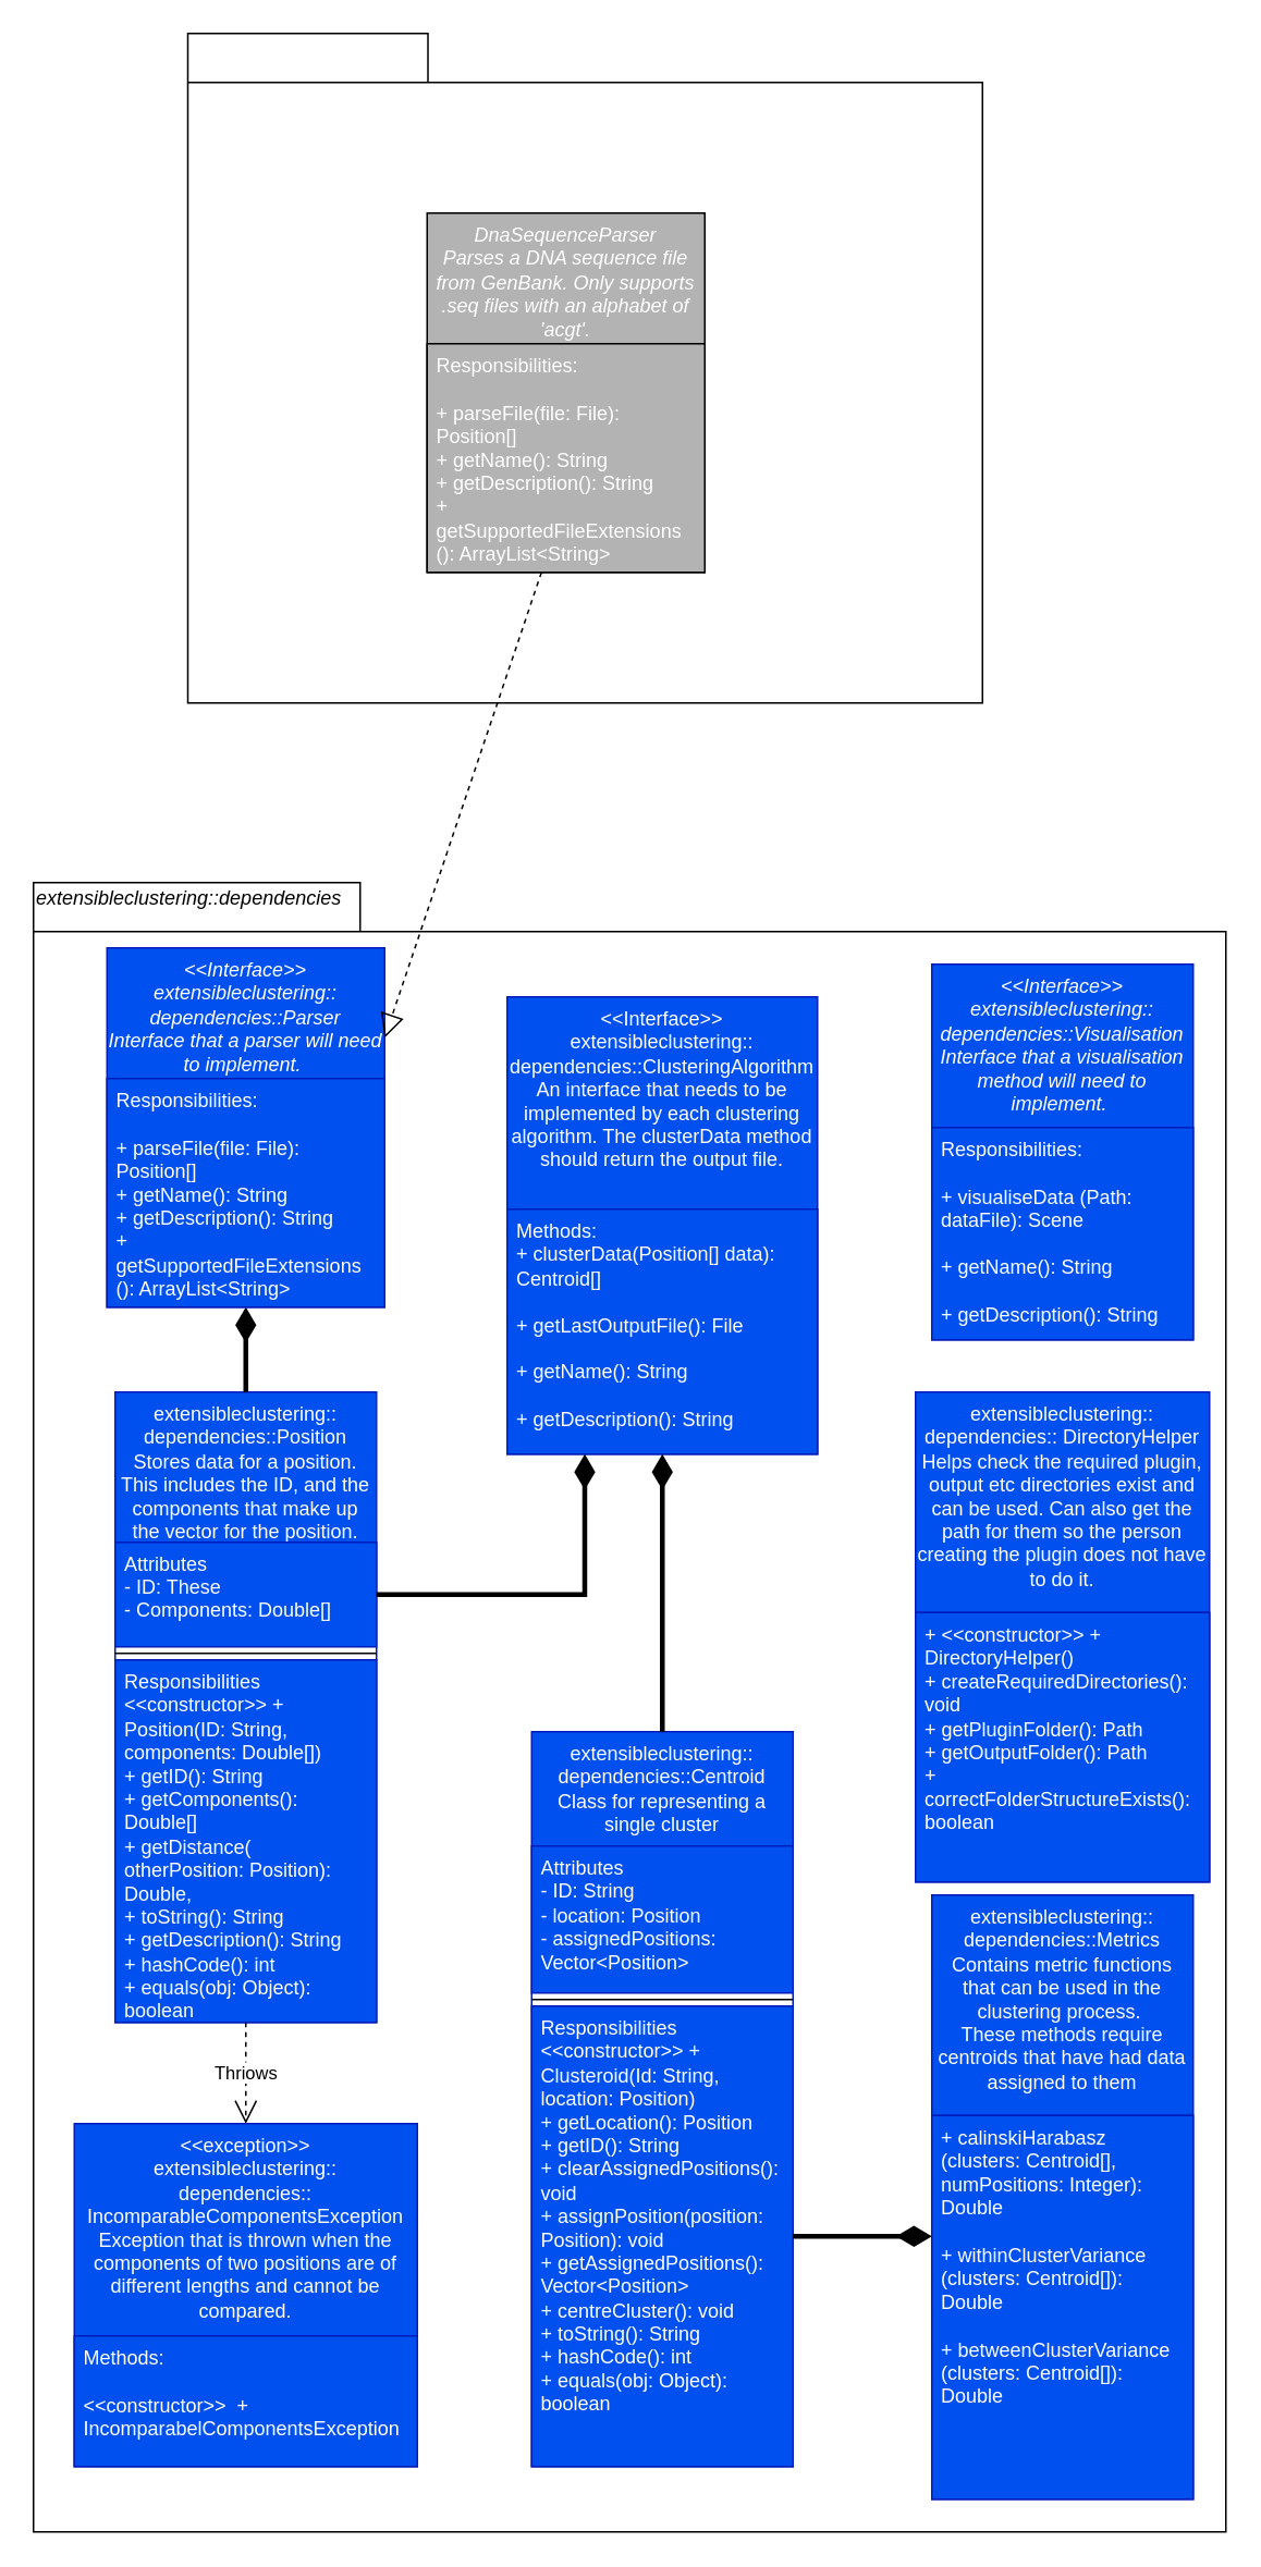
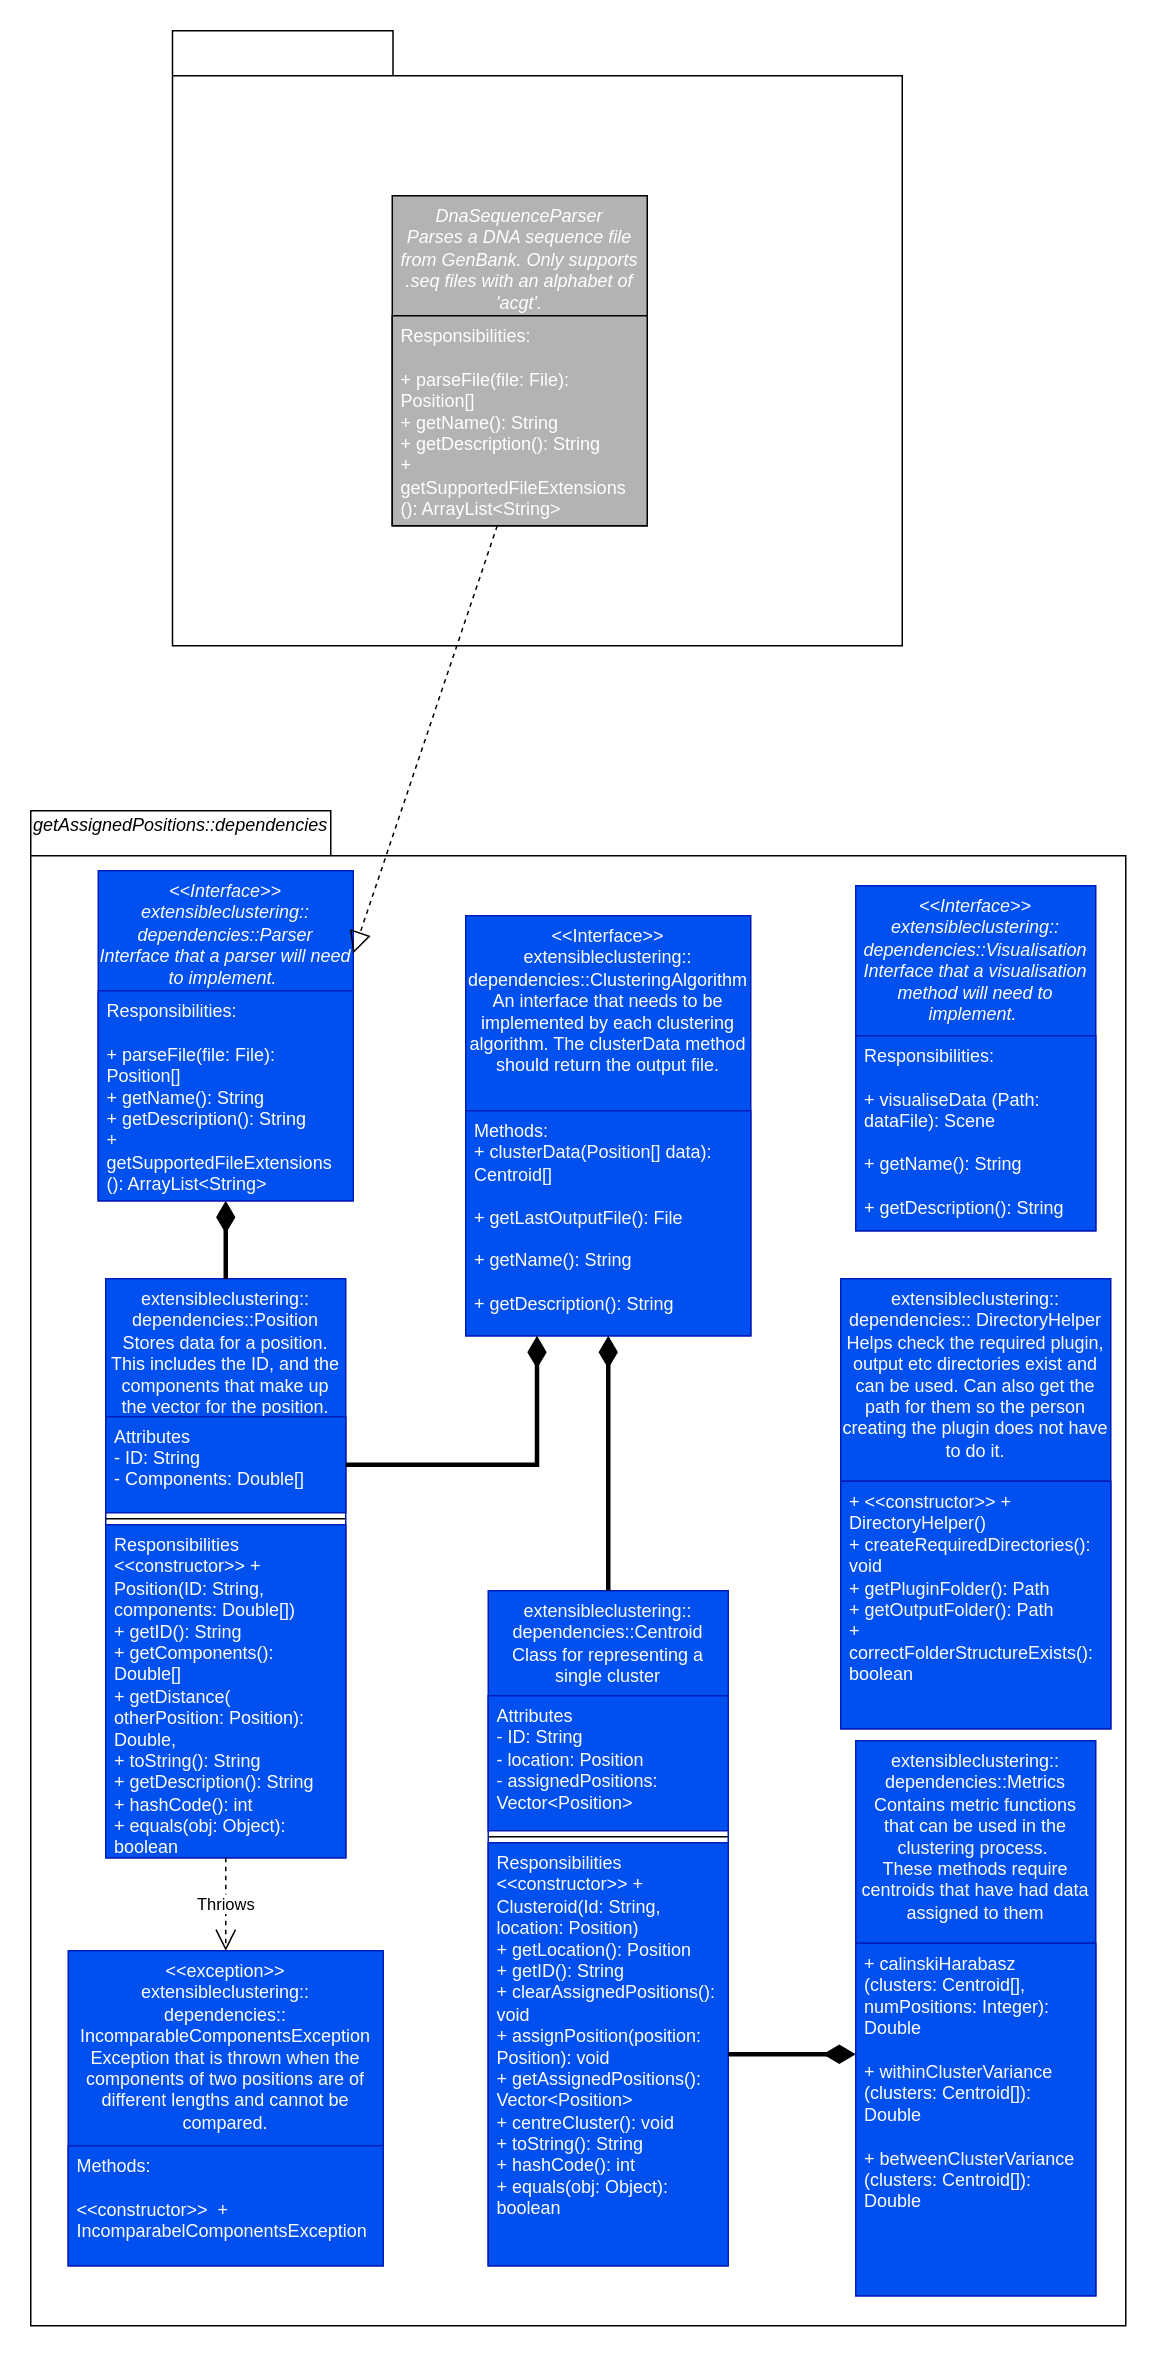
- <mxCell id="8" value="&lt;span style=&quot;font-style: italic ; text-align: center&quot;&gt;extensibleclustering::&lt;/span&gt;&lt;span style=&quot;font-style: italic ; text-align: center&quot;&gt;dependencies&lt;/span&gt;" style="text;html=1;strokeColor=none;fillColor=none;align=left;verticalAlign=middle;whiteSpace=wrap;rounded=0;" parent="1" vertex="1"><mxGeometry x="20" y="530" width="250" height="40" as="geometry" /></mxCell>
+ <mxCell id="8" value="&lt;span style=&quot;font-style: italic ; text-align: center&quot;&gt;getAssignedPositions::&lt;/span&gt;&lt;span style=&quot;font-style: italic ; text-align: center&quot;&gt;dependencies&lt;/span&gt;" style="text;html=1;strokeColor=none;fillColor=none;align=left;verticalAlign=middle;whiteSpace=wrap;rounded=0;" parent="1" vertex="1"><mxGeometry x="20" y="530" width="250" height="40" as="geometry" /></mxCell>
- <mxCell id="4" value="Attributes&#10;- ID: These&#10;- Components: Double[]" style="text;align=left;verticalAlign=top;spacingLeft=4;spacingRight=4;overflow=hidden;rotatable=0;points=[[0,0.5],[1,0.5]];portConstraint=eastwest;rounded=0;shadow=0;html=0;fontStyle=0;fillColor=#0050ef;strokeColor=#001DBC;fontColor=#ffffff;" parent="3" vertex="1"><mxGeometry y="92" width="160" height="64" as="geometry" /></mxCell>
+ <mxCell id="4" value="Attributes&#10;- ID: String&#10;- Components: Double[]" style="text;align=left;verticalAlign=top;spacingLeft=4;spacingRight=4;overflow=hidden;rotatable=0;points=[[0,0.5],[1,0.5]];portConstraint=eastwest;rounded=0;shadow=0;html=0;fontStyle=0;fillColor=#0050ef;strokeColor=#001DBC;fontColor=#ffffff;" parent="3" vertex="1"><mxGeometry y="92" width="160" height="64" as="geometry" /></mxCell>
